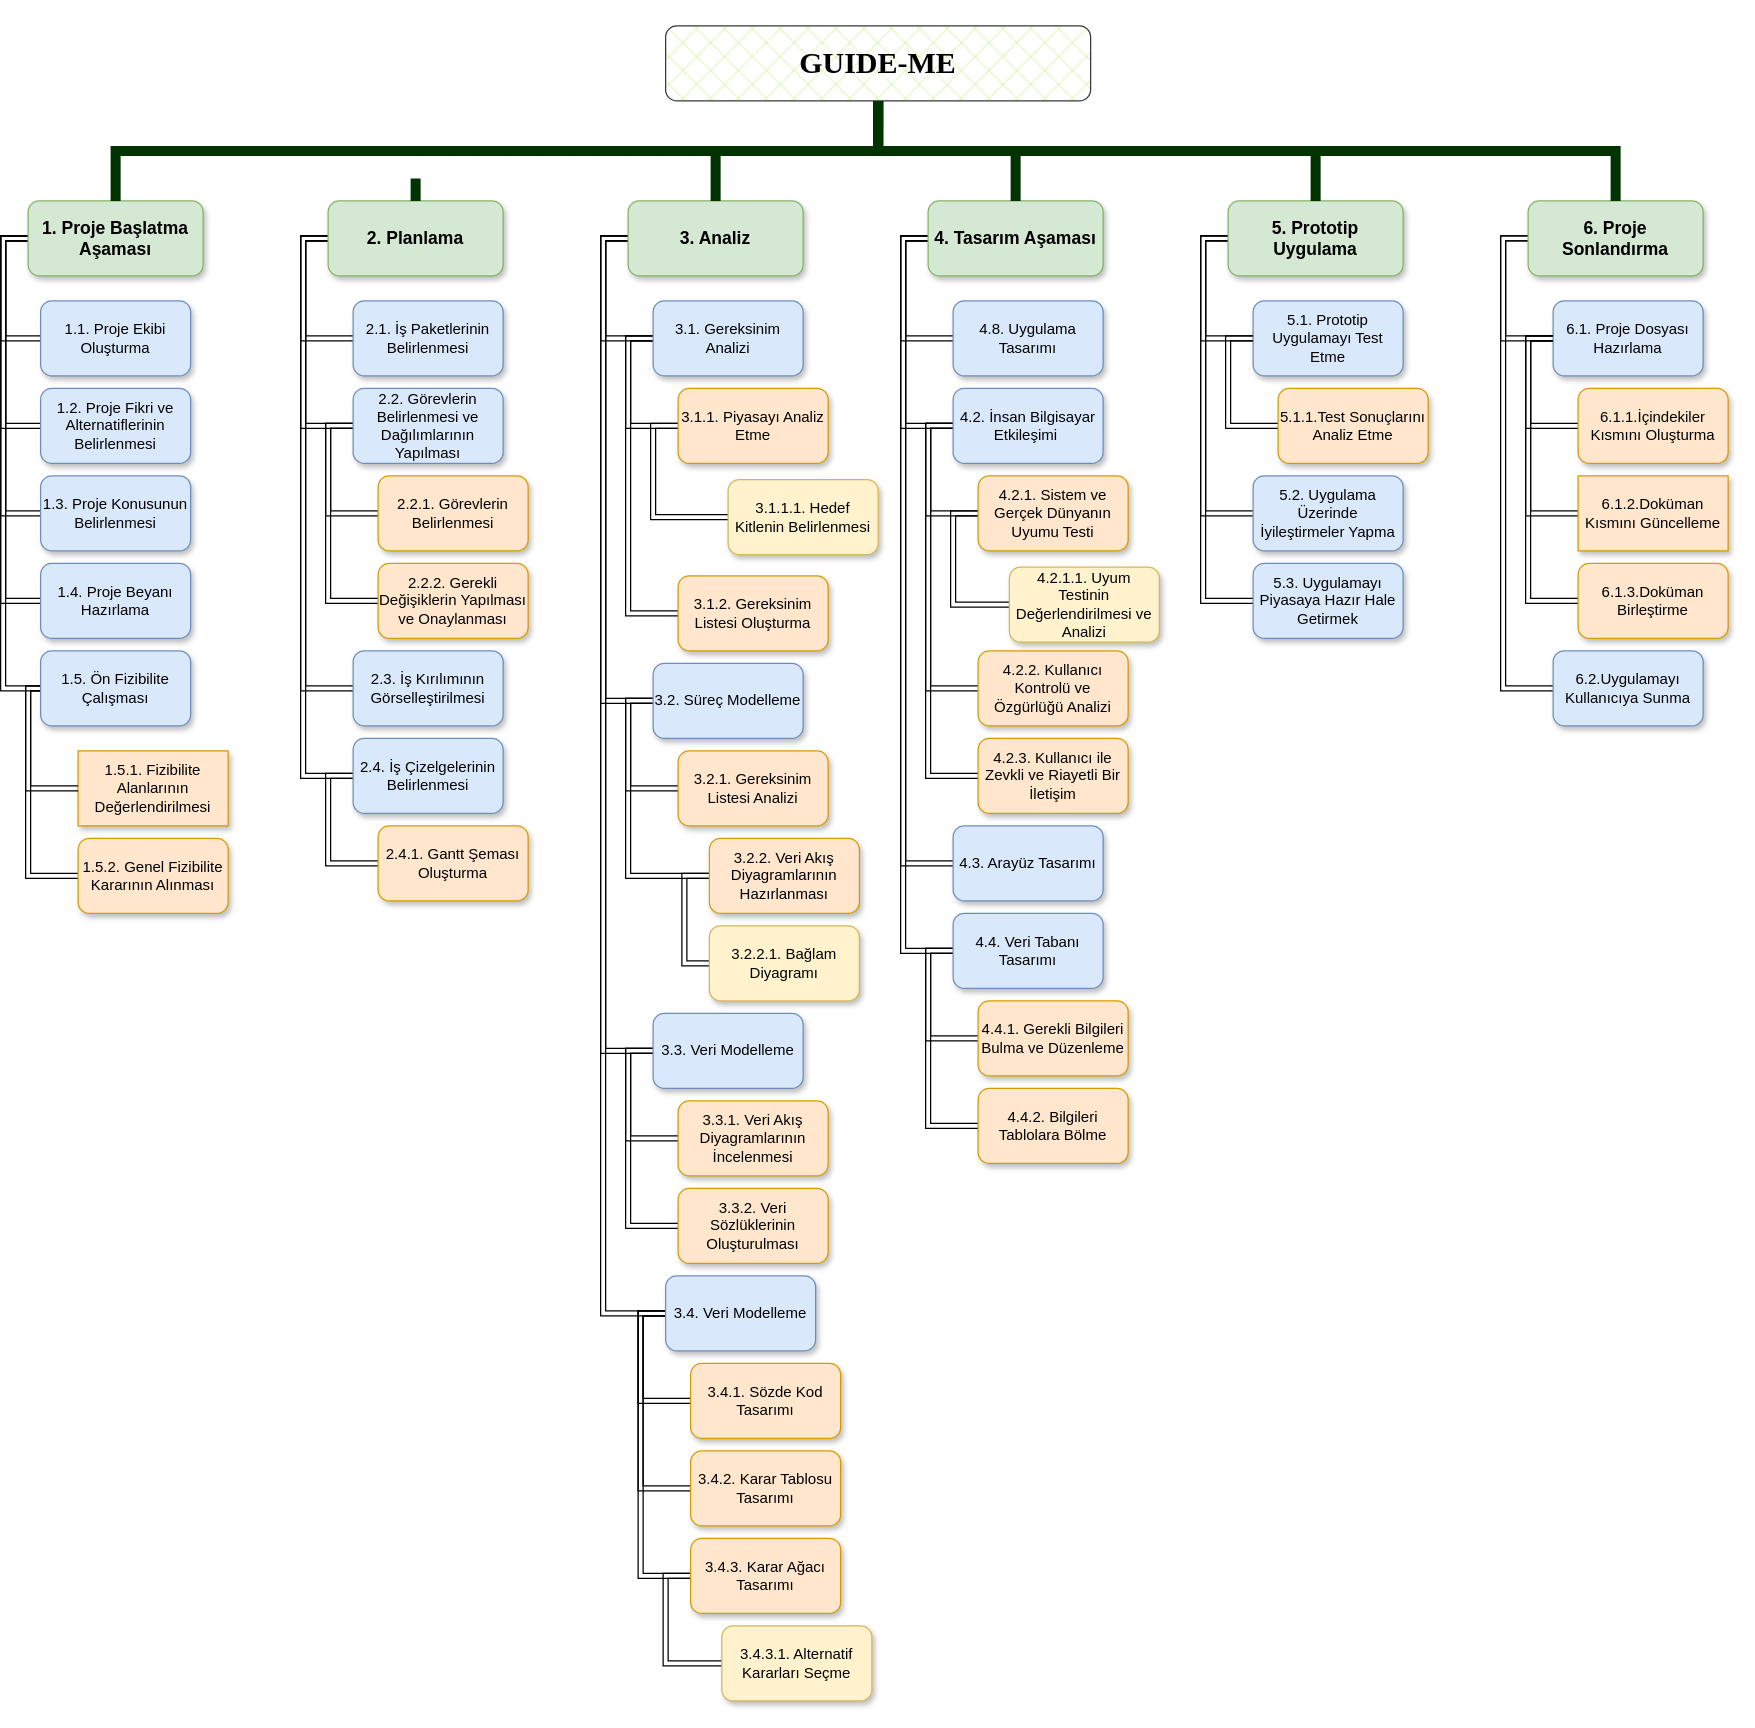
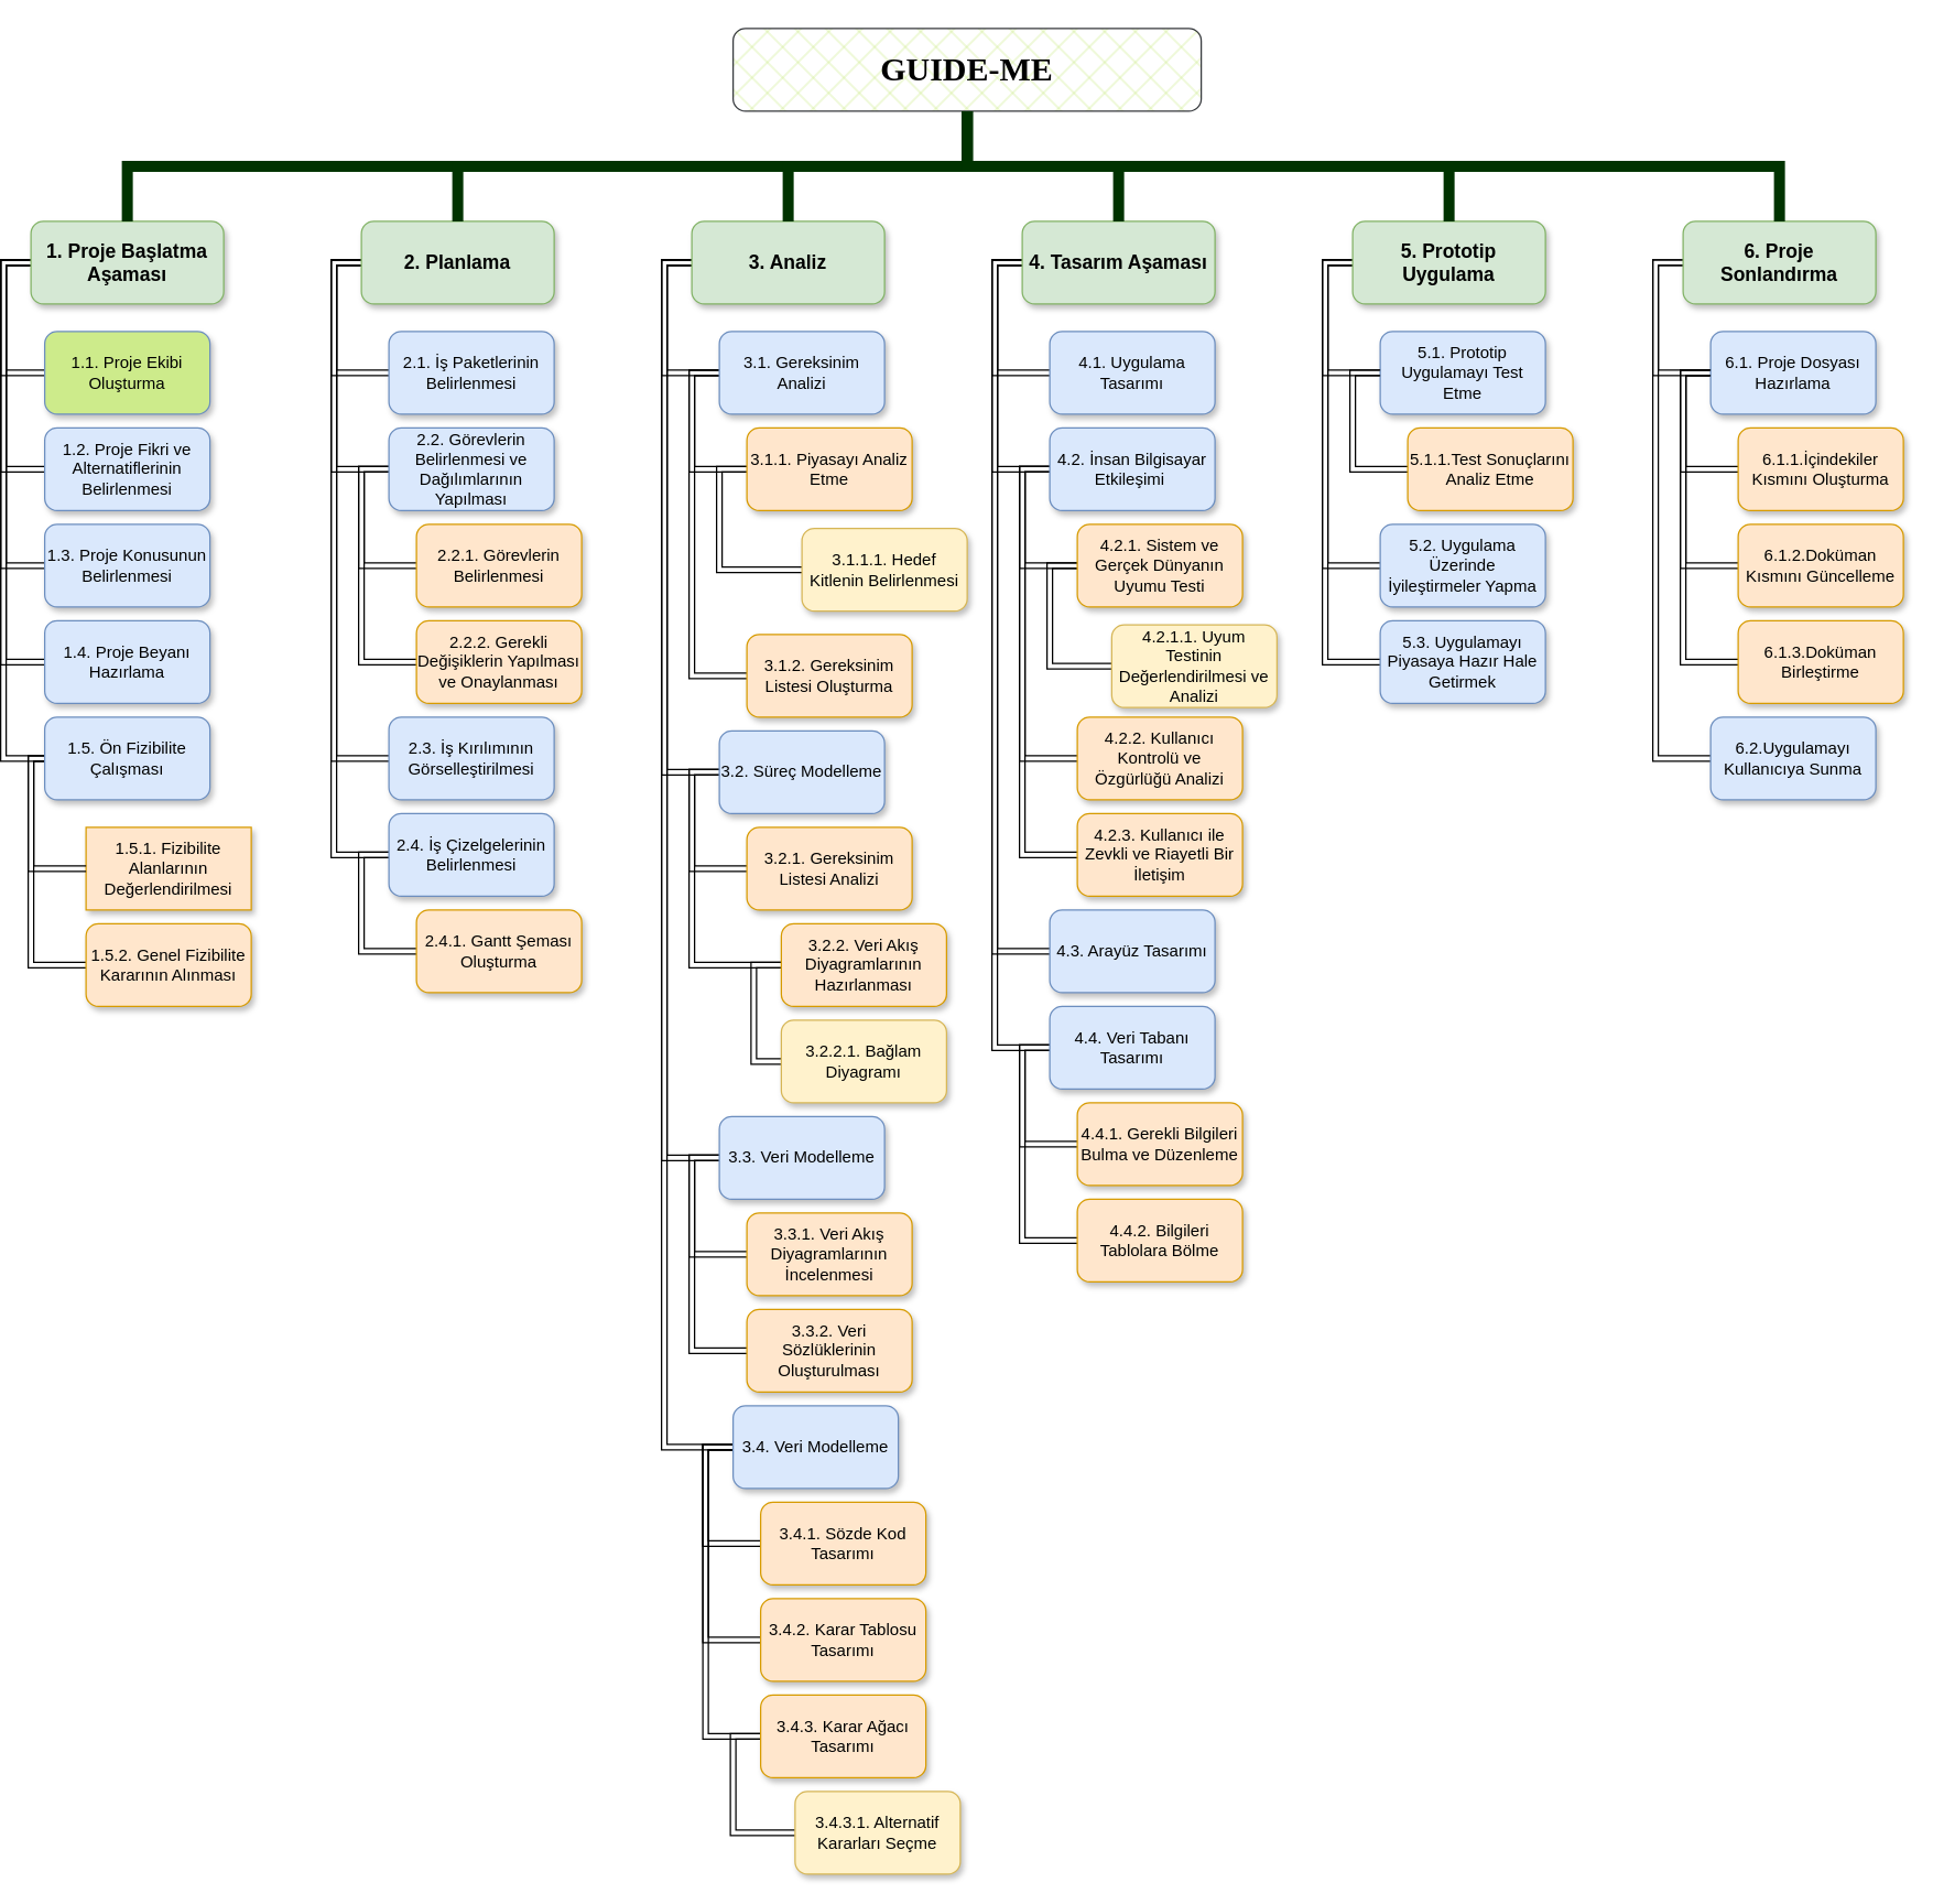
- <mxCell id="22" value="" style="edgeStyle=elbowEdgeStyle;elbow=vertical;rounded=0;fontColor=#000000;endArrow=none;endFill=0;strokeWidth=8;strokeColor=#003300;dashed=1;" parent="1" source="2" target="13" edge="1"><mxGeometry width="100" height="100" relative="1" as="geometry"><mxPoint x="540" y="140" as="sourcePoint" /><mxPoint x="640" y="40" as="targetPoint" /></mxGeometry></mxCell>
+ <mxCell id="22" value="" style="edgeStyle=elbowEdgeStyle;elbow=vertical;rounded=0;fontColor=#000000;endArrow=none;endFill=0;strokeWidth=8;strokeColor=#003300;" parent="1" source="2" target="13" edge="1"><mxGeometry width="100" height="100" relative="1" as="geometry"><mxPoint x="540" y="140" as="sourcePoint" /><mxPoint x="640" y="40" as="targetPoint" /></mxGeometry></mxCell>
- <mxCell id="24" value="1.1. Proje Ekibi Oluşturma" style="whiteSpace=wrap;rounded=1;shadow=1;fillColor=#dae8fc;strokeColor=#6c8ebf;" parent="1" vertex="1"><mxGeometry x="30" y="240" width="120" height="60" as="geometry" /></mxCell>
+ <mxCell id="24" value="1.1. Proje Ekibi Oluşturma" style="whiteSpace=wrap;rounded=1;shadow=1;fillColor=#cdeb8b;strokeColor=#6c8ebf;" parent="1" vertex="1"><mxGeometry x="30" y="240" width="120" height="60" as="geometry" /></mxCell>
- <mxCell id="74" value="4.8. Uygulama Tasarımı" style="whiteSpace=wrap;rounded=1;fillColor=#dae8fc;strokeColor=#6c8ebf;shadow=1;" parent="1" vertex="1"><mxGeometry x="760" y="240" width="120" height="60" as="geometry" /></mxCell>
+ <mxCell id="74" value="4.1. Uygulama Tasarımı" style="whiteSpace=wrap;rounded=1;fillColor=#dae8fc;strokeColor=#6c8ebf;shadow=1;" parent="1" vertex="1"><mxGeometry x="760" y="240" width="120" height="60" as="geometry" /></mxCell>
- <mxCell id="110" value="6.1.2.Doküman Kısmını Güncelleme" style="whiteSpace=wrap;fillColor=#ffe6cc;strokeColor=#d79b00;shadow=1;fontStyle=0;rounded=0;" parent="1" vertex="1"><mxGeometry x="1260" y="380" width="120" height="60" as="geometry" /></mxCell>
+ <mxCell id="110" value="6.1.2.Doküman Kısmını Güncelleme" style="whiteSpace=wrap;rounded=1;fillColor=#ffe6cc;strokeColor=#d79b00;shadow=1;fontStyle=0" parent="1" vertex="1"><mxGeometry x="1260" y="380" width="120" height="60" as="geometry" /></mxCell>
